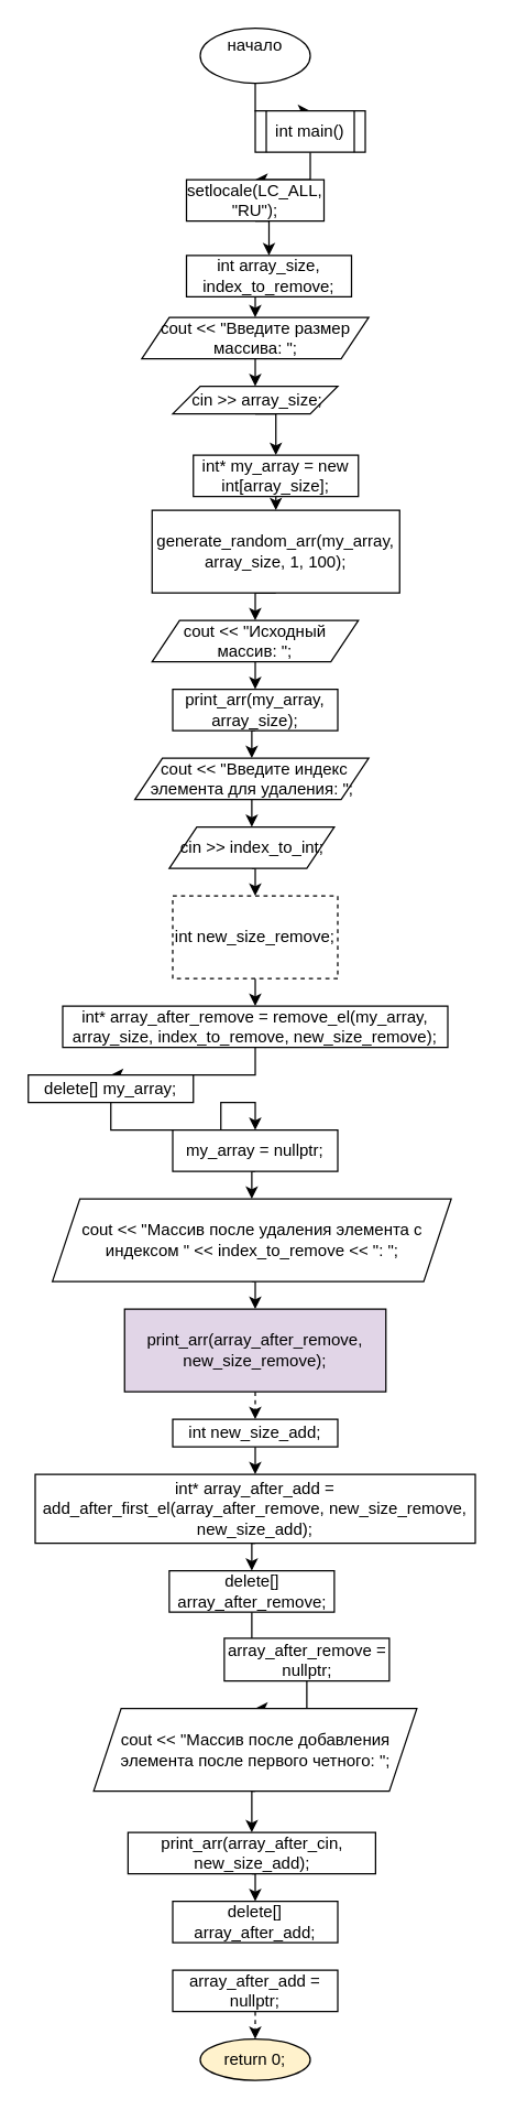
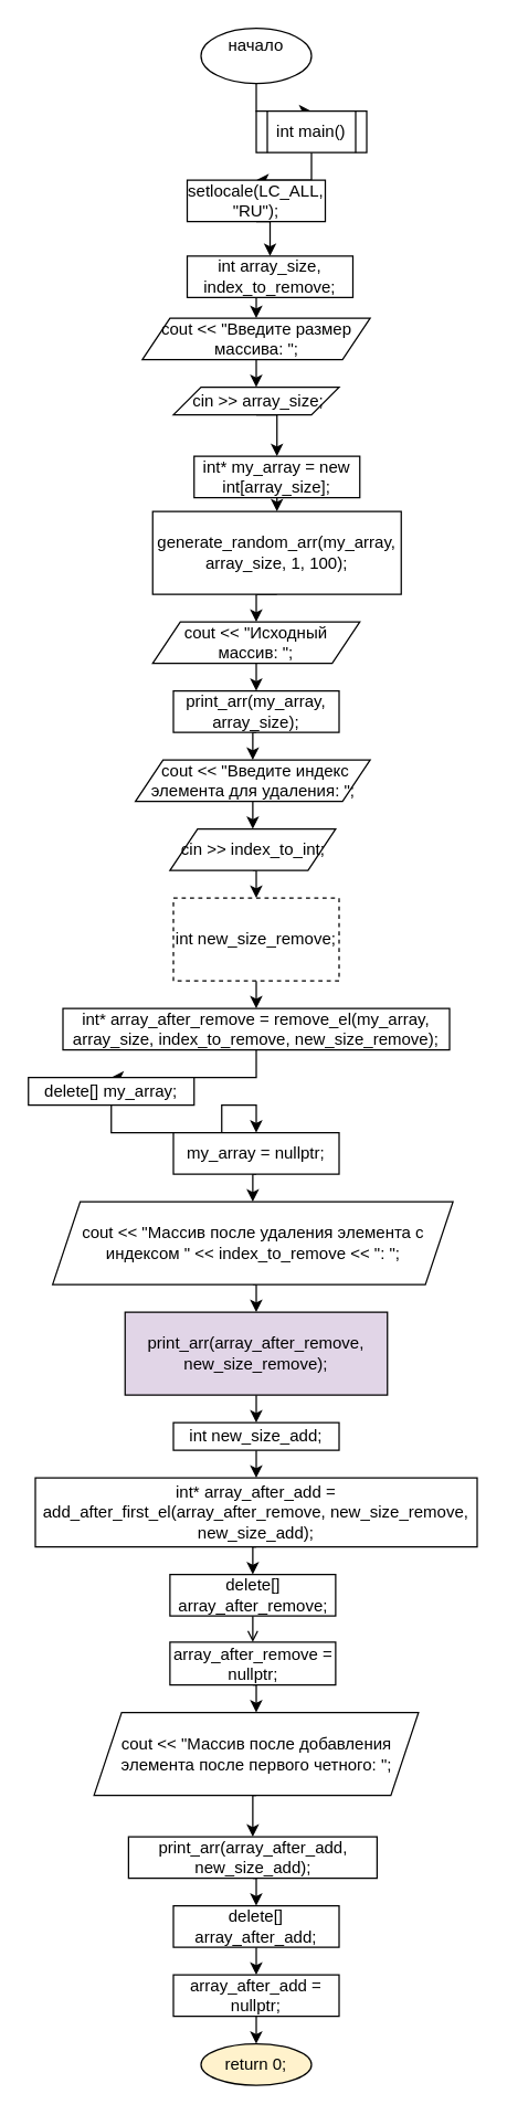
- <mxCell id="36" style="edgeStyle=orthogonalEdgeStyle;rounded=0;orthogonalLoop=1;jettySize=auto;html=1;exitX=0.5;exitY=1;exitDx=0;exitDy=0;entryX=0.5;entryY=0;entryDx=0;entryDy=0;dashed=1;" edge="1" parent="1" source="37" target="39"><mxGeometry relative="1" as="geometry" /></mxCell>
+ <mxCell id="36" style="edgeStyle=orthogonalEdgeStyle;rounded=0;orthogonalLoop=1;jettySize=auto;html=1;exitX=0.5;exitY=1;exitDx=0;exitDy=0;entryX=0.5;entryY=0;entryDx=0;entryDy=0;" edge="1" parent="1" source="37" target="39"><mxGeometry relative="1" as="geometry" /></mxCell>
- <mxCell id="45" value="array_after_remove = nullptr;" style="whiteSpace=wrap;html=1;" vertex="1" parent="1"><mxGeometry x="162.5" y="1189" width="120" height="31" as="geometry" /></mxCell>
+ <mxCell id="45" value="array_after_remove = nullptr;" style="whiteSpace=wrap;html=1;" vertex="1" parent="1"><mxGeometry x="122.5" y="1189" width="120" height="31" as="geometry" /></mxCell>
- <mxCell id="49" value="print_arr(array_after_cin, new_size_add);" style="whiteSpace=wrap;html=1;" vertex="1" parent="1"><mxGeometry x="92.5" y="1330" width="180" height="30" as="geometry" /></mxCell>
+ <mxCell id="49" value="print_arr(array_after_add, new_size_add);" style="whiteSpace=wrap;html=1;" vertex="1" parent="1"><mxGeometry x="92.5" y="1330" width="180" height="30" as="geometry" /></mxCell>
+ <mxCell id="50" style="edgeStyle=orthogonalEdgeStyle;rounded=0;orthogonalLoop=1;jettySize=auto;html=1;exitX=0.5;exitY=1;exitDx=0;exitDy=0;entryX=0.5;entryY=0;entryDx=0;entryDy=0;" edge="1" parent="1" source="51" target="53"><mxGeometry relative="1" as="geometry" /></mxCell>
- <mxCell id="52" style="edgeStyle=orthogonalEdgeStyle;rounded=0;orthogonalLoop=1;jettySize=auto;html=1;exitX=0.5;exitY=1;exitDx=0;exitDy=0;entryX=0.5;entryY=0;entryDx=0;entryDy=0;dashed=1;" edge="1" parent="1" source="53" target="54"><mxGeometry relative="1" as="geometry" /></mxCell>
+ <mxCell id="52" style="edgeStyle=orthogonalEdgeStyle;rounded=0;orthogonalLoop=1;jettySize=auto;html=1;exitX=0.5;exitY=1;exitDx=0;exitDy=0;entryX=0.5;entryY=0;entryDx=0;entryDy=0;" edge="1" parent="1" source="53" target="54"><mxGeometry relative="1" as="geometry" /></mxCell>
